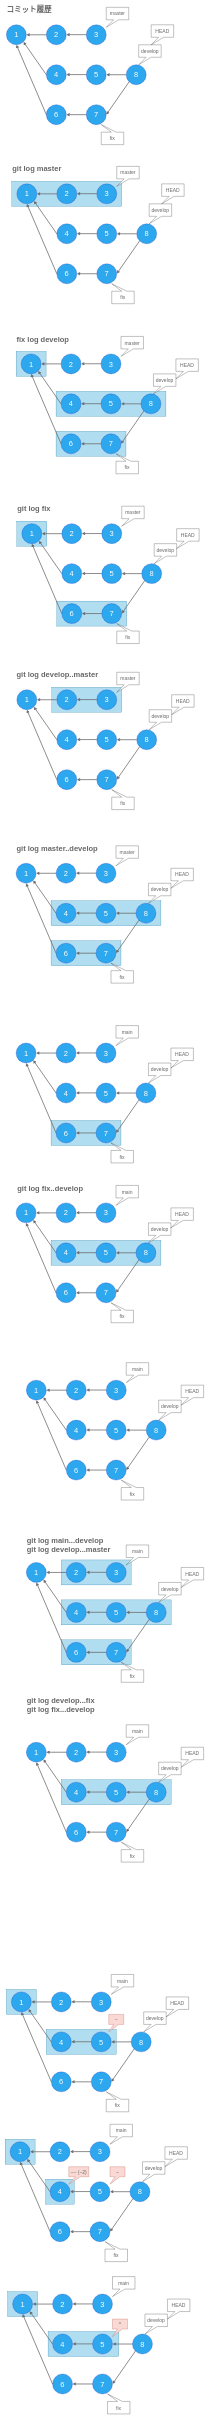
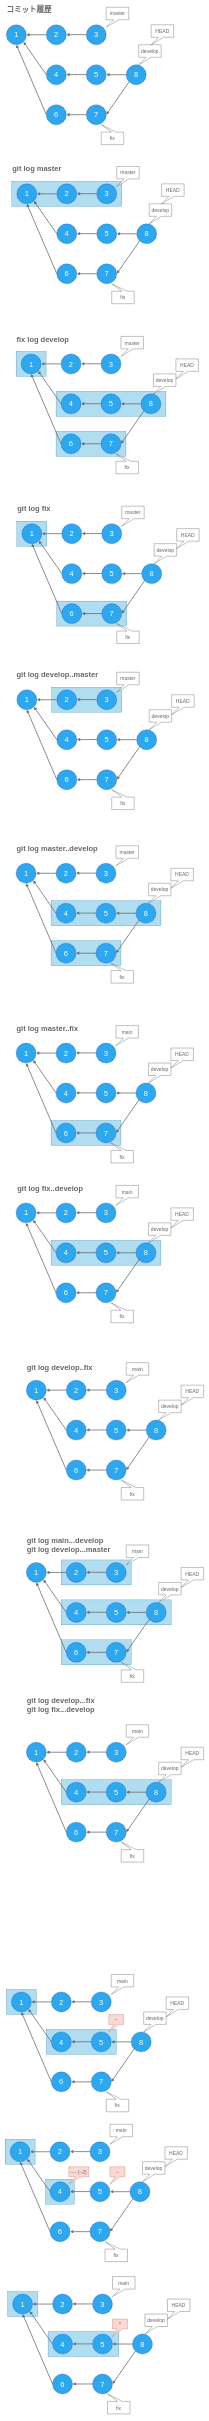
+ <mxCell id="313" value="git log master..fix" style="text;html=1;strokeColor=none;fillColor=none;align=left;verticalAlign=middle;whiteSpace=wrap;rounded=0;fontStyle=1;fontSize=30;fontColor=#666666;" vertex="1" parent="1"><mxGeometry x="64" y="4100" width="351" height="20" as="geometry" /></mxCell>
+ <mxCell id="315" value="git log develop..fix" style="text;html=1;strokeColor=none;fillColor=none;align=left;verticalAlign=middle;whiteSpace=wrap;rounded=0;fontStyle=1;fontSize=30;fontColor=#666666;" vertex="1" parent="1"><mxGeometry x="105" y="5460" width="351" height="20" as="geometry" /></mxCell>
